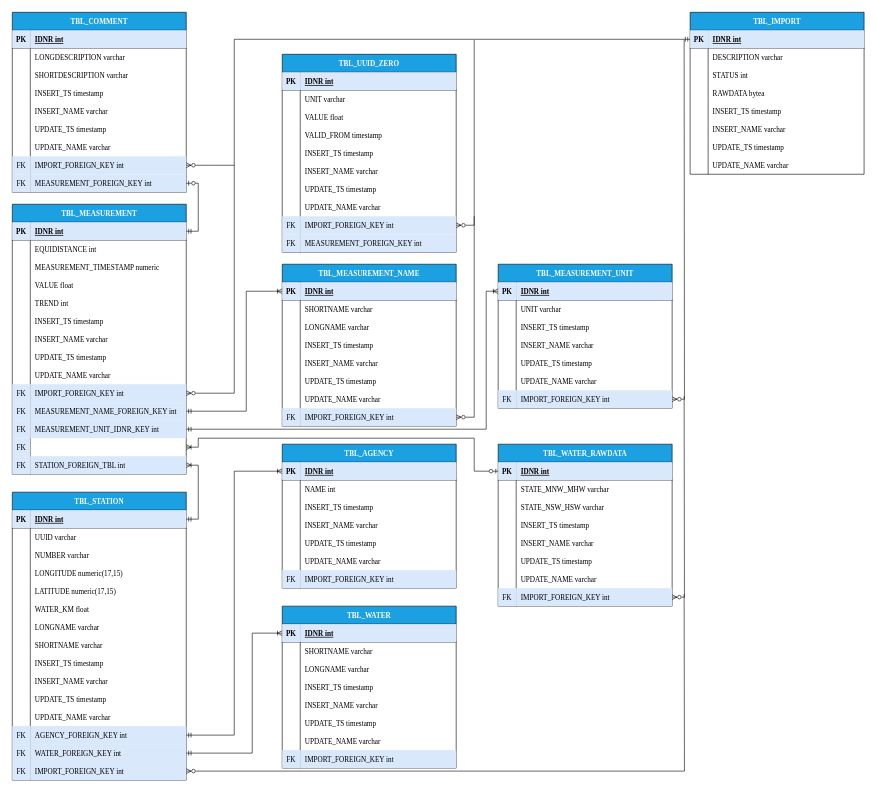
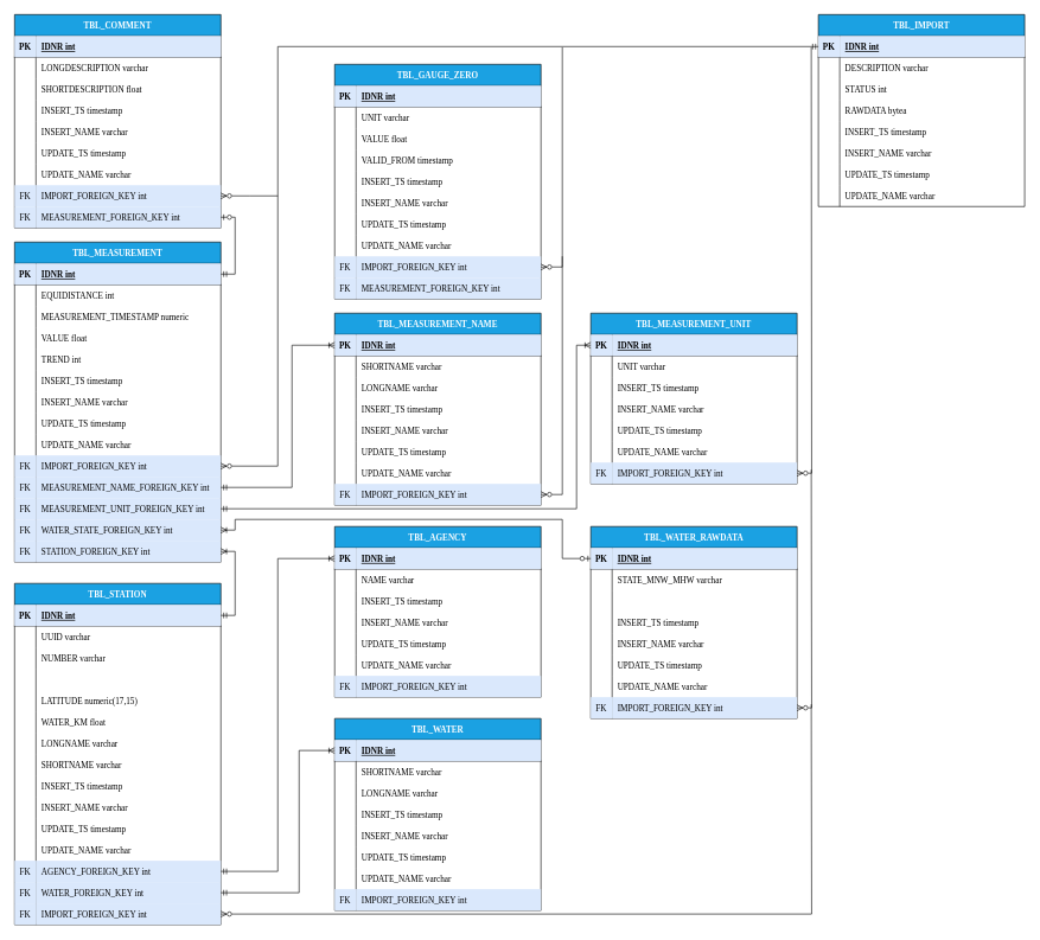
- <mxCell id="70" value="TBL_UUID_ZERO" style="shape=table;startSize=30;container=1;collapsible=1;childLayout=tableLayout;fixedRows=1;rowLines=0;fontStyle=1;align=center;resizeLast=1;labelBackgroundColor=none;swimlaneFillColor=none;fillColor=#1ba1e2;fontColor=#ffffff;strokeColor=#000000;perimeterSpacing=0;fontFamily=Times New Roman;fontSize=12;" vertex="1" parent="1"><mxGeometry x="470" y="90" width="290" height="330" as="geometry" /></mxCell>
+ <mxCell id="70" value="TBL_GAUGE_ZERO" style="shape=table;startSize=30;container=1;collapsible=1;childLayout=tableLayout;fixedRows=1;rowLines=0;fontStyle=1;align=center;resizeLast=1;labelBackgroundColor=none;swimlaneFillColor=none;fillColor=#1ba1e2;fontColor=#ffffff;strokeColor=#000000;perimeterSpacing=0;fontFamily=Times New Roman;fontSize=12;" vertex="1" parent="1"><mxGeometry x="470" y="90" width="290" height="330" as="geometry" /></mxCell>
- <mxCell id="204" value="SHORTDESCRIPTION varchar" style="shape=partialRectangle;overflow=hidden;connectable=0;fillColor=none;top=0;left=0;bottom=0;right=0;align=left;spacingLeft=6;fontFamily=Times New Roman;fontSize=12;" vertex="1" parent="202"><mxGeometry x="30" width="260" height="30" as="geometry"><mxRectangle width="260" height="30" as="alternateBounds" /></mxGeometry></mxCell>
+ <mxCell id="204" value="SHORTDESCRIPTION float" style="shape=partialRectangle;overflow=hidden;connectable=0;fillColor=none;top=0;left=0;bottom=0;right=0;align=left;spacingLeft=6;fontFamily=Times New Roman;fontSize=12;" vertex="1" parent="202"><mxGeometry x="30" width="260" height="30" as="geometry"><mxRectangle width="260" height="30" as="alternateBounds" /></mxGeometry></mxCell>
- <mxCell id="38" value="MEASUREMENT_UNIT_IDNR_KEY int" style="shape=partialRectangle;overflow=hidden;connectable=0;fillColor=#dae8fc;top=0;left=0;bottom=0;right=0;align=left;spacingLeft=6;strokeColor=#6c8ebf;fontFamily=Times New Roman;fontSize=12;" vertex="1" parent="36"><mxGeometry x="30" width="260" height="30" as="geometry"><mxRectangle width="260" height="30" as="alternateBounds" /></mxGeometry></mxCell>
+ <mxCell id="38" value="MEASUREMENT_UNIT_FOREIGN_KEY int" style="shape=partialRectangle;overflow=hidden;connectable=0;fillColor=#dae8fc;top=0;left=0;bottom=0;right=0;align=left;spacingLeft=6;strokeColor=#6c8ebf;fontFamily=Times New Roman;fontSize=12;" vertex="1" parent="36"><mxGeometry x="30" width="260" height="30" as="geometry"><mxRectangle width="260" height="30" as="alternateBounds" /></mxGeometry></mxCell>
+ <mxCell id="41" value="WATER_STATE_FOREIGN_KEY int" style="shape=partialRectangle;overflow=hidden;connectable=0;fillColor=#dae8fc;top=0;left=0;bottom=0;right=0;align=left;spacingLeft=6;strokeColor=#6c8ebf;fontFamily=Times New Roman;fontSize=12;" vertex="1" parent="39"><mxGeometry x="30" width="260" height="30" as="geometry"><mxRectangle width="260" height="30" as="alternateBounds" /></mxGeometry></mxCell>
- <mxCell id="44" value="STATION_FOREIGN_TBL int" style="shape=partialRectangle;overflow=hidden;connectable=0;fillColor=#dae8fc;top=0;left=0;bottom=0;right=0;align=left;spacingLeft=6;strokeColor=#6c8ebf;fontFamily=Times New Roman;fontSize=12;" vertex="1" parent="42"><mxGeometry x="30" width="260" height="30" as="geometry"><mxRectangle width="260" height="30" as="alternateBounds" /></mxGeometry></mxCell>
+ <mxCell id="44" value="STATION_FOREIGN_KEY int" style="shape=partialRectangle;overflow=hidden;connectable=0;fillColor=#dae8fc;top=0;left=0;bottom=0;right=0;align=left;spacingLeft=6;strokeColor=#6c8ebf;fontFamily=Times New Roman;fontSize=12;" vertex="1" parent="42"><mxGeometry x="30" width="260" height="30" as="geometry"><mxRectangle width="260" height="30" as="alternateBounds" /></mxGeometry></mxCell>
- <mxCell id="179" value="NAME int" style="shape=partialRectangle;overflow=hidden;connectable=0;fillColor=none;top=0;left=0;bottom=0;right=0;align=left;spacingLeft=6;fontFamily=Times New Roman;fontSize=12;" vertex="1" parent="177"><mxGeometry x="30" width="260" height="30" as="geometry"><mxRectangle width="260" height="30" as="alternateBounds" /></mxGeometry></mxCell>
+ <mxCell id="179" value="NAME varchar" style="shape=partialRectangle;overflow=hidden;connectable=0;fillColor=none;top=0;left=0;bottom=0;right=0;align=left;spacingLeft=6;fontFamily=Times New Roman;fontSize=12;" vertex="1" parent="177"><mxGeometry x="30" width="260" height="30" as="geometry"><mxRectangle width="260" height="30" as="alternateBounds" /></mxGeometry></mxCell>
- <mxCell id="283" value="STATE_NSW_HSW varchar" style="shape=partialRectangle;overflow=hidden;connectable=0;fillColor=none;top=0;left=0;bottom=0;right=0;align=left;spacingLeft=6;fontFamily=Times New Roman;fontSize=12;" vertex="1" parent="281"><mxGeometry x="30" width="260" height="30" as="geometry"><mxRectangle width="260" height="30" as="alternateBounds" /></mxGeometry></mxCell>
- <mxCell id="235" value="LONGITUDE numeric(17,15)" style="shape=partialRectangle;overflow=hidden;connectable=0;fillColor=none;top=0;left=0;bottom=0;right=0;align=left;spacingLeft=6;fontFamily=Times New Roman;fontSize=12;" vertex="1" parent="233"><mxGeometry x="30" width="260" height="30" as="geometry"><mxRectangle width="260" height="30" as="alternateBounds" /></mxGeometry></mxCell>
